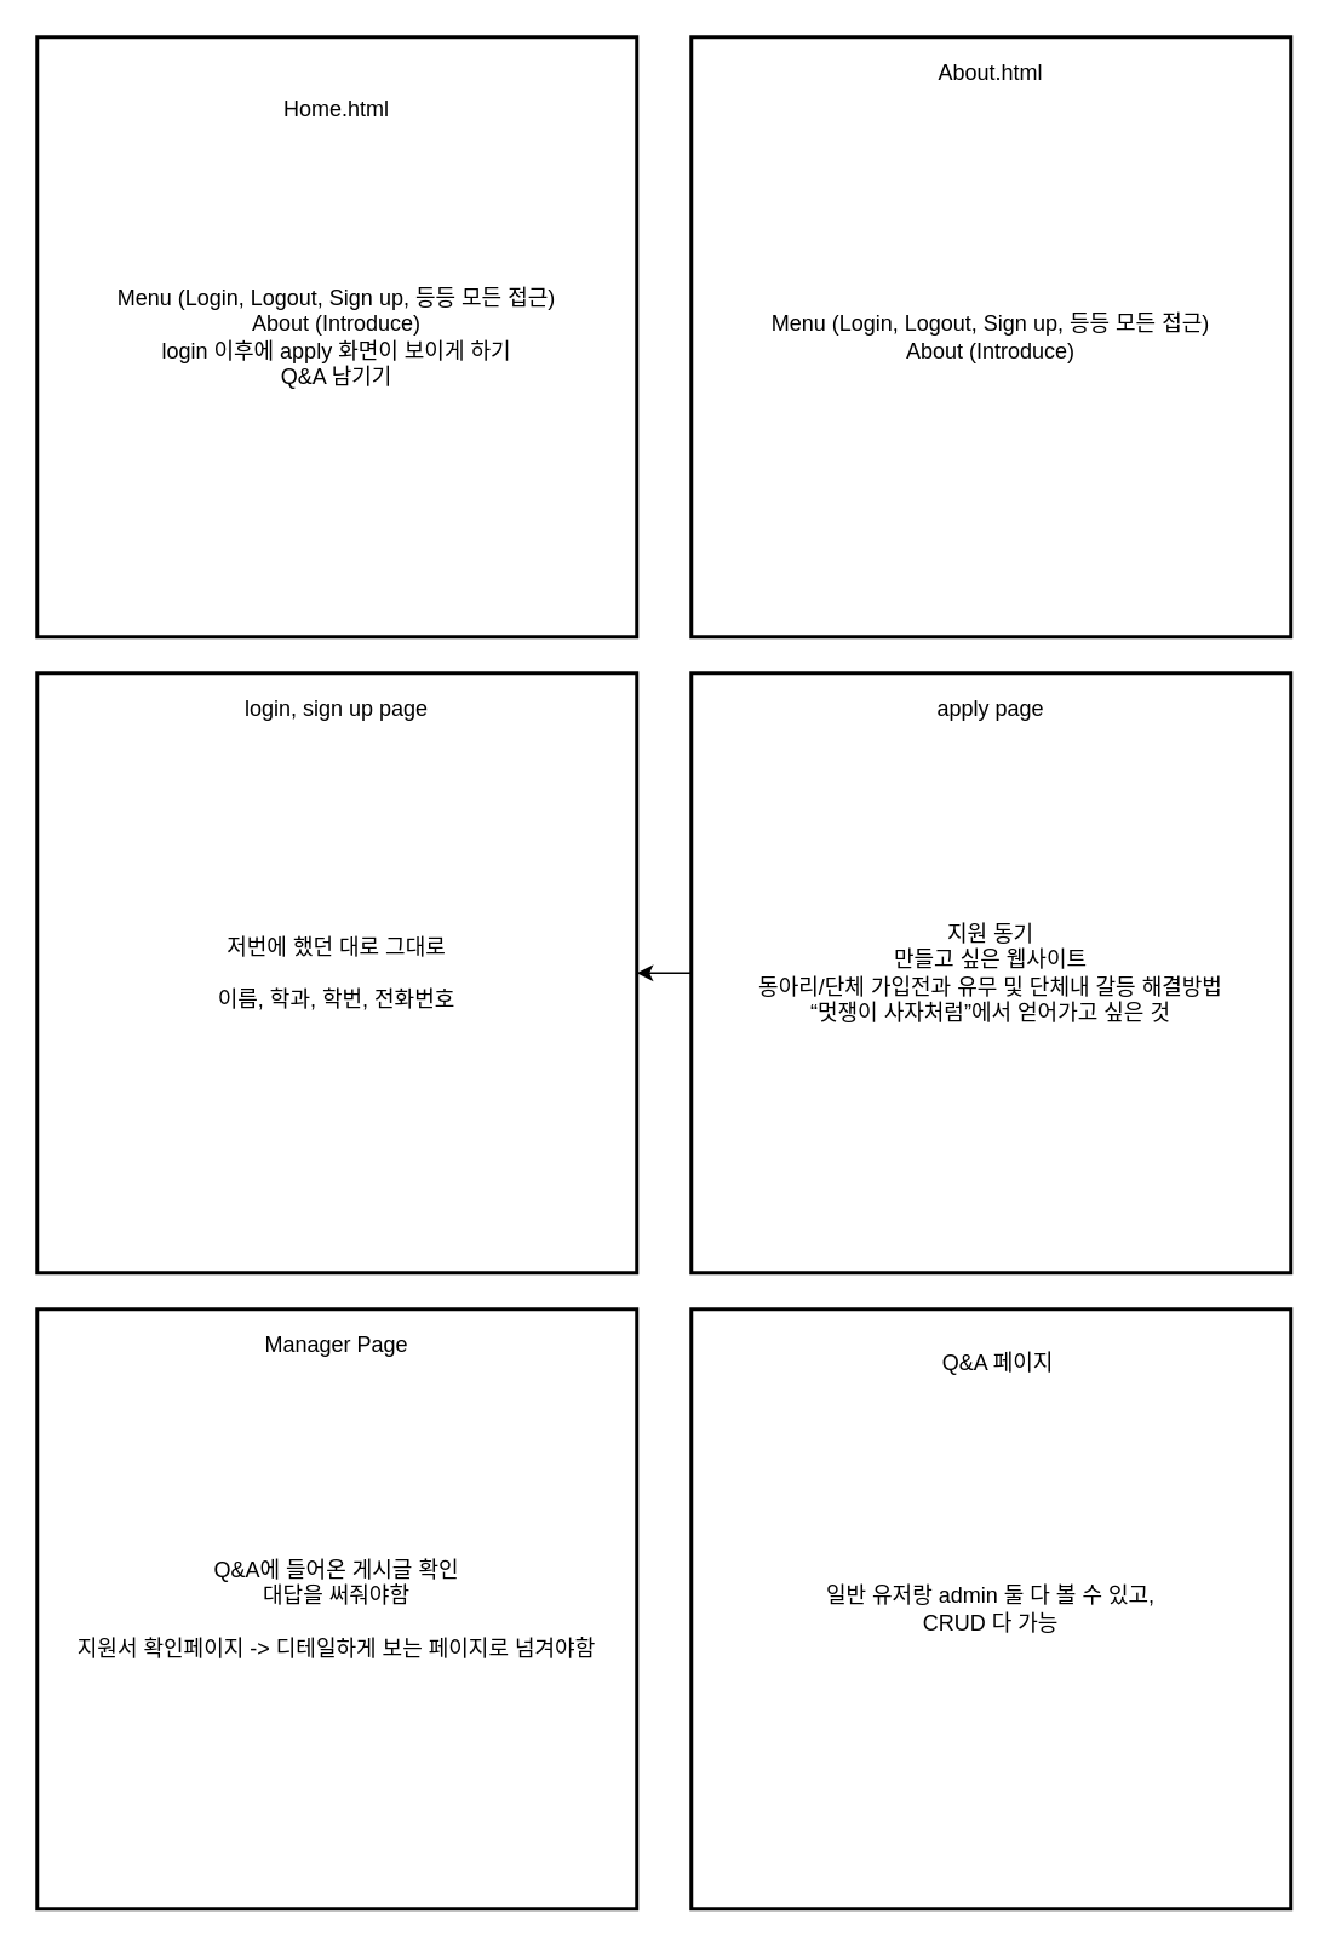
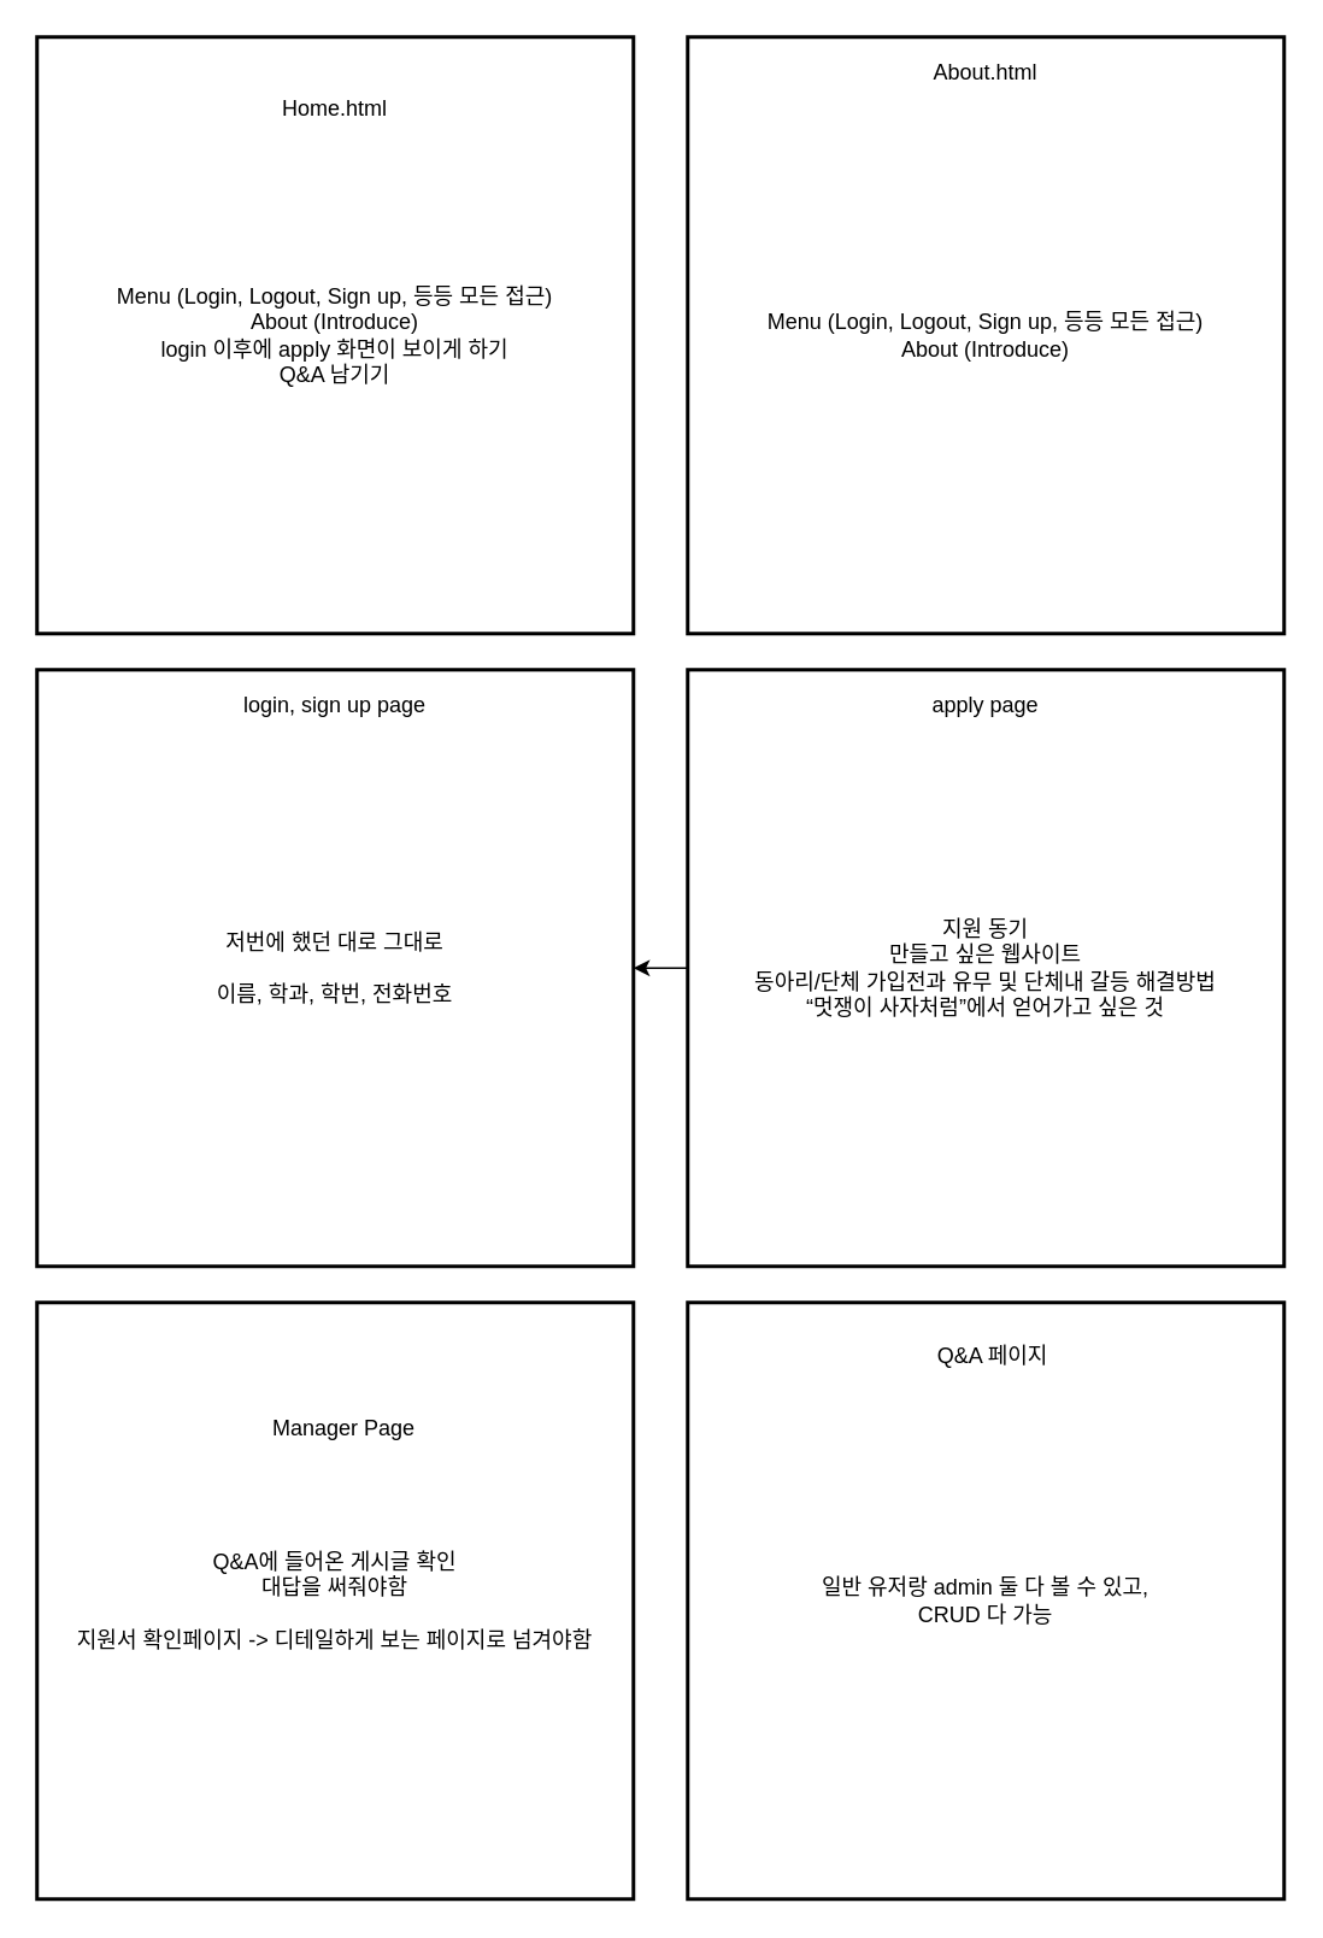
- <mxCell id="12" value="Manager Page" style="text;html=1;strokeColor=none;fillColor=none;align=center;verticalAlign=middle;whiteSpace=wrap;rounded=0;" vertex="1" parent="1"><mxGeometry x="30" y="730" width="310" height="20" as="geometry" /></mxCell>
+ <mxCell id="12" value="Manager Page" style="text;html=1;strokeColor=none;fillColor=none;align=center;verticalAlign=middle;whiteSpace=wrap;rounded=0;" vertex="1" parent="1"><mxGeometry x="35" y="780" width="310" height="20" as="geometry" /></mxCell>
